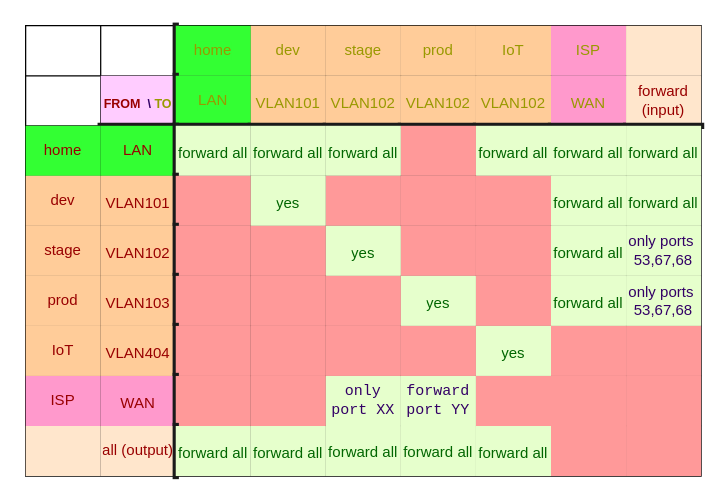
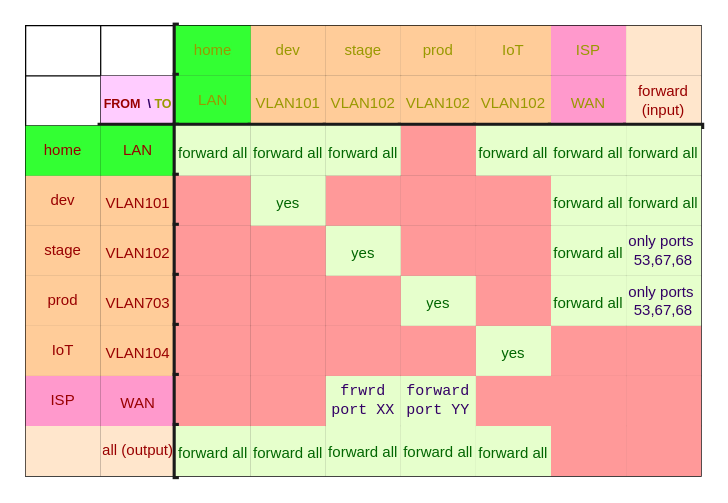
- <mxCell id="55" value="&lt;span style=&quot;font-size: 12px;&quot;&gt;VLAN103&lt;/span&gt;" style="shape=partialRectangle;html=1;whiteSpace=wrap;connectable=0;fillColor=#FFCC99;top=0;left=0;bottom=0;right=1;overflow=hidden;labelBackgroundColor=none;fontSize=19;fontColor=#990000;strokeColor=#1A1A1A;shadow=0;strokeWidth=5;" parent="53" vertex="1"><mxGeometry x="60" width="60" height="40" as="geometry"><mxRectangle width="60" height="40" as="alternateBounds" /></mxGeometry></mxCell>
+ <mxCell id="55" value="&lt;span style=&quot;font-size: 12px;&quot;&gt;VLAN703&lt;/span&gt;" style="shape=partialRectangle;html=1;whiteSpace=wrap;connectable=0;fillColor=#FFCC99;top=0;left=0;bottom=0;right=1;overflow=hidden;labelBackgroundColor=none;fontSize=19;fontColor=#990000;strokeColor=#1A1A1A;shadow=0;strokeWidth=5;" parent="53" vertex="1"><mxGeometry x="60" width="60" height="40" as="geometry"><mxRectangle width="60" height="40" as="alternateBounds" /></mxGeometry></mxCell>
- <mxCell id="65" value="&lt;span style=&quot;font-size: 12px;&quot;&gt;VLAN404&lt;/span&gt;" style="shape=partialRectangle;html=1;whiteSpace=wrap;connectable=0;fillColor=#FFCC99;top=0;left=0;bottom=0;right=1;overflow=hidden;labelBackgroundColor=none;fontSize=19;fontColor=#990000;strokeColor=#1A1A1A;shadow=0;strokeWidth=5;" parent="63" vertex="1"><mxGeometry x="60" width="60" height="40" as="geometry"><mxRectangle width="60" height="40" as="alternateBounds" /></mxGeometry></mxCell>
+ <mxCell id="65" value="&lt;span style=&quot;font-size: 12px;&quot;&gt;VLAN104&lt;/span&gt;" style="shape=partialRectangle;html=1;whiteSpace=wrap;connectable=0;fillColor=#FFCC99;top=0;left=0;bottom=0;right=1;overflow=hidden;labelBackgroundColor=none;fontSize=19;fontColor=#990000;strokeColor=#1A1A1A;shadow=0;strokeWidth=5;" parent="63" vertex="1"><mxGeometry x="60" width="60" height="40" as="geometry"><mxRectangle width="60" height="40" as="alternateBounds" /></mxGeometry></mxCell>
- <mxCell id="78" value="&lt;font style=&quot;font-size: 12px;&quot;&gt;only port XX&lt;/font&gt;" style="shape=partialRectangle;html=1;whiteSpace=wrap;connectable=0;fillColor=#E6FFCC;top=0;left=0;bottom=0;right=0;overflow=hidden;pointerEvents=1;labelBackgroundColor=none;fontSize=12;fontColor=#330066;spacing=0;fontFamily=Courier New;" parent="73" vertex="1"><mxGeometry x="240" width="60" height="40" as="geometry"><mxRectangle width="60" height="40" as="alternateBounds" /></mxGeometry></mxCell>
+ <mxCell id="78" value="&lt;font style=&quot;font-size: 12px;&quot;&gt;frwrd port XX&lt;/font&gt;" style="shape=partialRectangle;html=1;whiteSpace=wrap;connectable=0;fillColor=#E6FFCC;top=0;left=0;bottom=0;right=0;overflow=hidden;pointerEvents=1;labelBackgroundColor=none;fontSize=12;fontColor=#330066;spacing=0;fontFamily=Courier New;" parent="73" vertex="1"><mxGeometry x="240" width="60" height="40" as="geometry"><mxRectangle width="60" height="40" as="alternateBounds" /></mxGeometry></mxCell>
